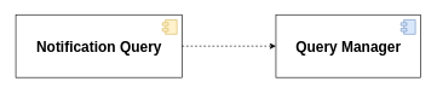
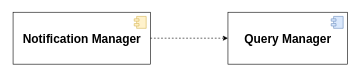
- <mxCell id="2" value="&lt;b style=&quot;font-size: 20px&quot;&gt;Notification Query&lt;/b&gt;" style="html=1;dropTarget=0;fontSize=20;sketch=0;" parent="1" vertex="1"><mxGeometry x="20" y="20" width="230" height="87" as="geometry" /></mxCell>
+ <mxCell id="2" value="&lt;b style=&quot;font-size: 20px&quot;&gt;Notification Manager&lt;/b&gt;" style="html=1;dropTarget=0;fontSize=20;sketch=0;" parent="1" vertex="1"><mxGeometry x="20" y="20" width="230" height="87" as="geometry" /></mxCell>
